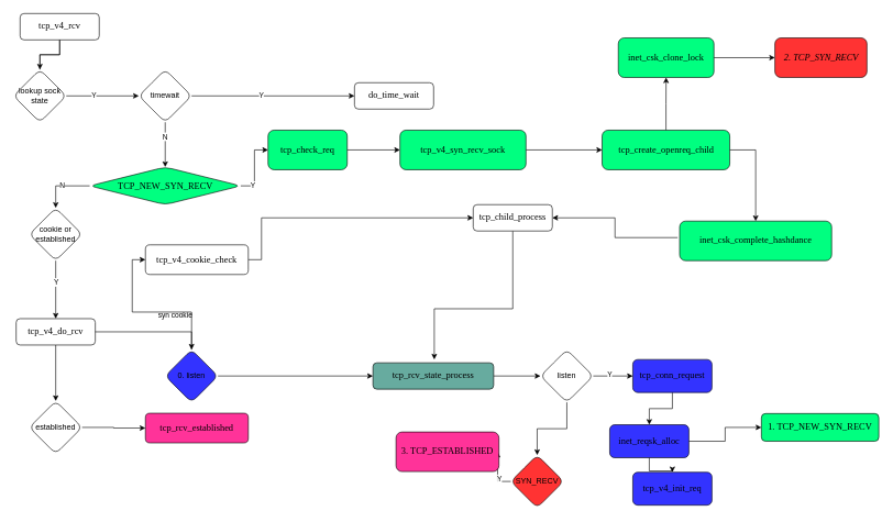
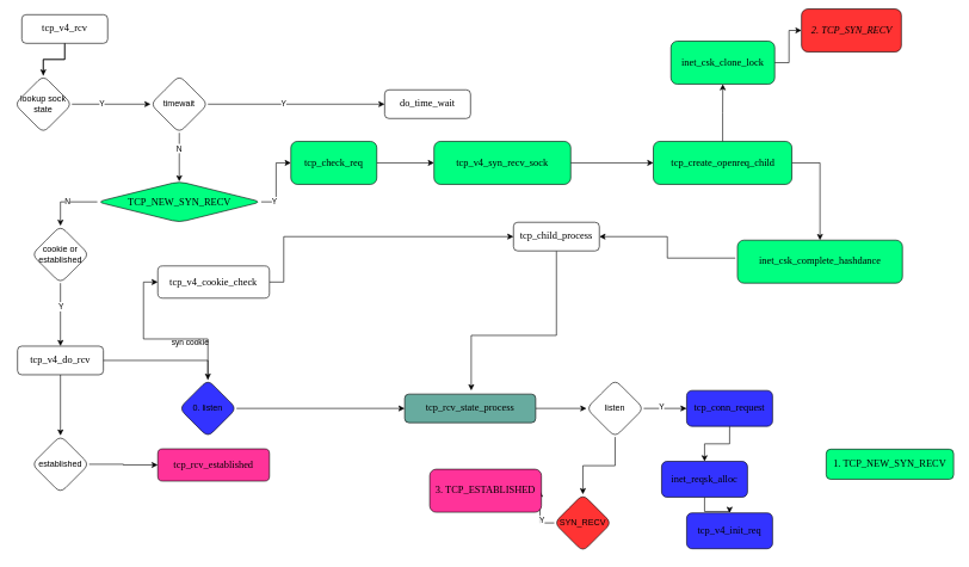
- <mxCell id="58" value="&lt;pre style=&quot;font-family: &amp;#34;jetbrains mono&amp;#34; ; font-size: 10.5pt&quot;&gt;&lt;span style=&quot;font-style: italic&quot;&gt;2. TCP_SYN_RECV&lt;/span&gt;&lt;/pre&gt;" style="whiteSpace=wrap;html=1;fillColor=#FF3333;fontColor=#000000;rounded=1;glass=0;strokeWidth=1;shadow=0;labelBackgroundColor=none;" vertex="1" parent="1"><mxGeometry x="1174.5" y="57" width="139.5" height="60" as="geometry" /></mxCell>
+ <mxCell id="58" value="&lt;pre style=&quot;font-family: &amp;#34;jetbrains mono&amp;#34; ; font-size: 10.5pt&quot;&gt;&lt;span style=&quot;font-style: italic&quot;&gt;2. TCP_SYN_RECV&lt;/span&gt;&lt;/pre&gt;" style="whiteSpace=wrap;html=1;fillColor=#FF3333;fontColor=#000000;rounded=1;glass=0;strokeWidth=1;shadow=0;labelBackgroundColor=none;" vertex="1" parent="1"><mxGeometry x="1119.5" y="12" width="139.5" height="60" as="geometry" /></mxCell>
- <mxCell id="44" value="" style="edgeStyle=orthogonalEdgeStyle;rounded=0;orthogonalLoop=1;jettySize=auto;html=1;labelBackgroundColor=none;fontColor=#000000;" edge="1" parent="1" source="45" target="47"><mxGeometry relative="1" as="geometry" /></mxCell>
